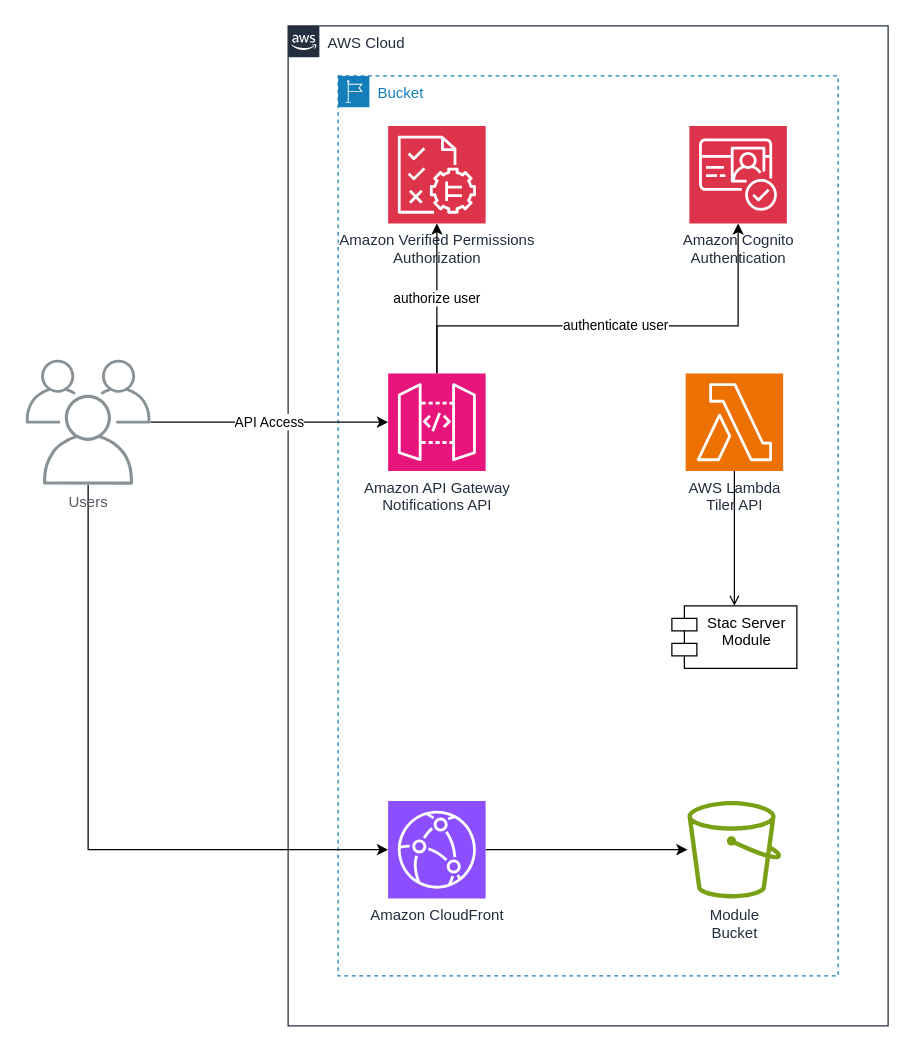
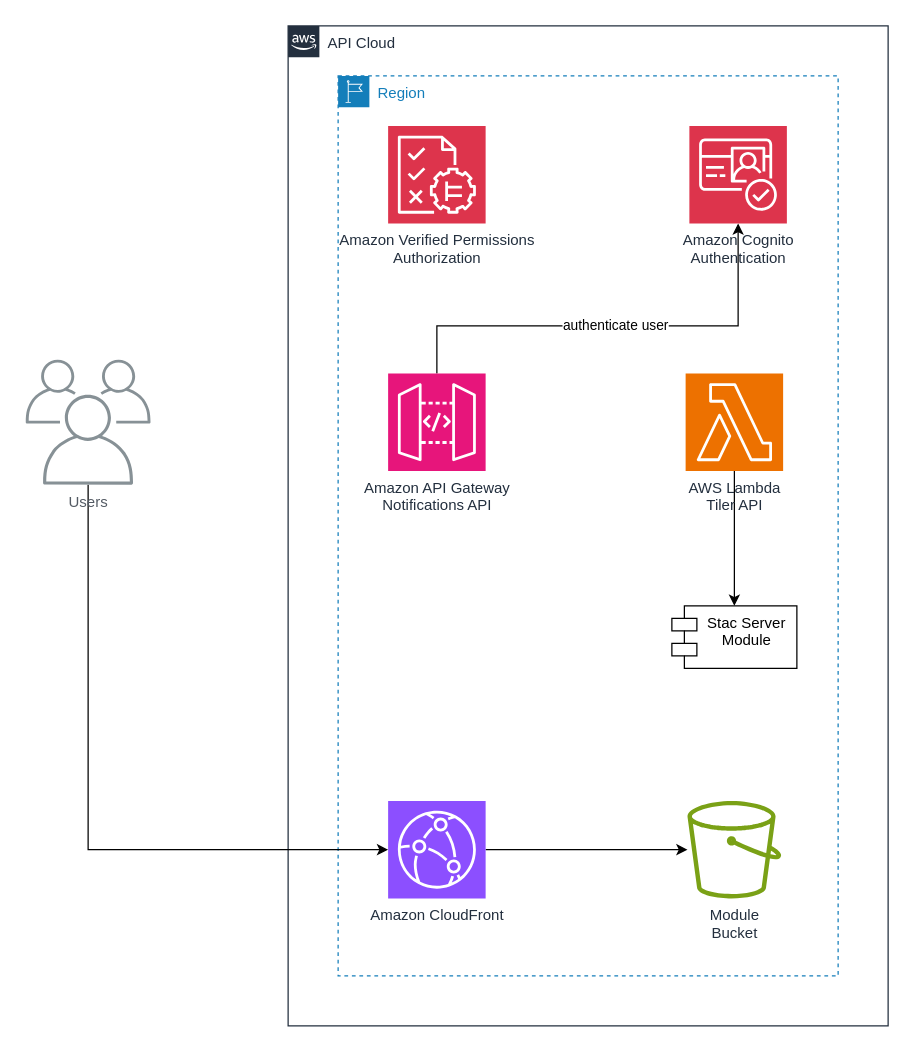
- <mxCell id="2" value="AWS Cloud" style="points=[[0,0],[0.25,0],[0.5,0],[0.75,0],[1,0],[1,0.25],[1,0.5],[1,0.75],[1,1],[0.75,1],[0.5,1],[0.25,1],[0,1],[0,0.75],[0,0.5],[0,0.25]];outlineConnect=0;gradientColor=none;html=1;whiteSpace=wrap;fontSize=12;fontStyle=0;container=1;pointerEvents=0;collapsible=0;recursiveResize=0;shape=mxgraph.aws4.group;grIcon=mxgraph.aws4.group_aws_cloud_alt;strokeColor=#232F3E;fillColor=none;verticalAlign=top;align=left;spacingLeft=30;fontColor=#232F3E;dashed=0;" parent="1" vertex="1"><mxGeometry x="230" y="20" width="480" height="800" as="geometry" /></mxCell>
+ <mxCell id="2" value="API Cloud" style="points=[[0,0],[0.25,0],[0.5,0],[0.75,0],[1,0],[1,0.25],[1,0.5],[1,0.75],[1,1],[0.75,1],[0.5,1],[0.25,1],[0,1],[0,0.75],[0,0.5],[0,0.25]];outlineConnect=0;gradientColor=none;html=1;whiteSpace=wrap;fontSize=12;fontStyle=0;container=1;pointerEvents=0;collapsible=0;recursiveResize=0;shape=mxgraph.aws4.group;grIcon=mxgraph.aws4.group_aws_cloud_alt;strokeColor=#232F3E;fillColor=none;verticalAlign=top;align=left;spacingLeft=30;fontColor=#232F3E;dashed=0;" parent="1" vertex="1"><mxGeometry x="230" y="20" width="480" height="800" as="geometry" /></mxCell>
- <mxCell id="3" value="Bucket" style="points=[[0,0],[0.25,0],[0.5,0],[0.75,0],[1,0],[1,0.25],[1,0.5],[1,0.75],[1,1],[0.75,1],[0.5,1],[0.25,1],[0,1],[0,0.75],[0,0.5],[0,0.25]];outlineConnect=0;gradientColor=none;html=1;whiteSpace=wrap;fontSize=12;fontStyle=0;container=1;pointerEvents=0;collapsible=0;recursiveResize=0;shape=mxgraph.aws4.group;grIcon=mxgraph.aws4.group_region;strokeColor=#147EBA;fillColor=none;verticalAlign=top;align=left;spacingLeft=30;fontColor=#147EBA;dashed=1;" parent="2" vertex="1"><mxGeometry x="40" y="40" width="400" height="720" as="geometry" /></mxCell>
+ <mxCell id="3" value="Region" style="points=[[0,0],[0.25,0],[0.5,0],[0.75,0],[1,0],[1,0.25],[1,0.5],[1,0.75],[1,1],[0.75,1],[0.5,1],[0.25,1],[0,1],[0,0.75],[0,0.5],[0,0.25]];outlineConnect=0;gradientColor=none;html=1;whiteSpace=wrap;fontSize=12;fontStyle=0;container=1;pointerEvents=0;collapsible=0;recursiveResize=0;shape=mxgraph.aws4.group;grIcon=mxgraph.aws4.group_region;strokeColor=#147EBA;fillColor=none;verticalAlign=top;align=left;spacingLeft=30;fontColor=#147EBA;dashed=1;" parent="2" vertex="1"><mxGeometry x="40" y="40" width="400" height="720" as="geometry" /></mxCell>
- <mxCell id="5" value="authorize user" style="edgeStyle=orthogonalEdgeStyle;rounded=0;orthogonalLoop=1;jettySize=auto;html=1;" parent="3" source="7" target="4" edge="1"><mxGeometry relative="1" as="geometry" /></mxCell>
- <mxCell id="15" value="API Access" style="edgeStyle=orthogonalEdgeStyle;rounded=0;orthogonalLoop=1;jettySize=auto;html=1;" parent="1" source="17" target="7" edge="1"><mxGeometry relative="1" as="geometry" /></mxCell>
- <mxCell id="9" style="edgeStyle=orthogonalEdgeStyle;rounded=0;orthogonalLoop=1;jettySize=auto;html=1;endArrow=open;" parent="3" source="10" target="11" edge="1"><mxGeometry relative="1" as="geometry"><mxPoint x="520" y="277" as="targetPoint" /></mxGeometry></mxCell>
+ <mxCell id="9" style="edgeStyle=orthogonalEdgeStyle;rounded=0;orthogonalLoop=1;jettySize=auto;html=1;" parent="3" source="10" target="11" edge="1"><mxGeometry relative="1" as="geometry"><mxPoint x="520" y="277" as="targetPoint" /></mxGeometry></mxCell>
